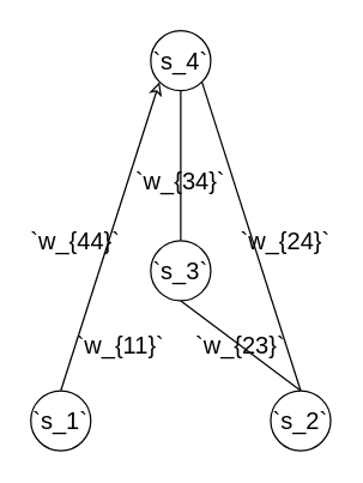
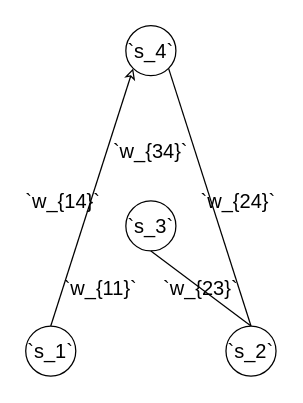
- <mxCell id="3" style="edgeStyle=none;rounded=0;orthogonalLoop=1;jettySize=auto;html=1;exitX=0.5;exitY=0;exitDx=0;exitDy=0;entryX=0.5;entryY=1;entryDx=0;entryDy=0;endArrow=none;endFill=0;fontSize=16;" edge="1" parent="1" source="4" target="2"><mxGeometry relative="1" as="geometry" /></mxCell>
- <mxCell id="10" value="`w_{44}`" style="text;html=1;strokeColor=none;fillColor=none;align=center;verticalAlign=middle;whiteSpace=wrap;rounded=0;fontSize=16;" vertex="1" parent="1"><mxGeometry x="30" y="150" width="40" height="20" as="geometry" /></mxCell>
+ <mxCell id="10" value="`w_{14}`" style="text;html=1;strokeColor=none;fillColor=none;align=center;verticalAlign=middle;whiteSpace=wrap;rounded=0;fontSize=16;" vertex="1" parent="1"><mxGeometry x="30" y="150" width="40" height="20" as="geometry" /></mxCell>
